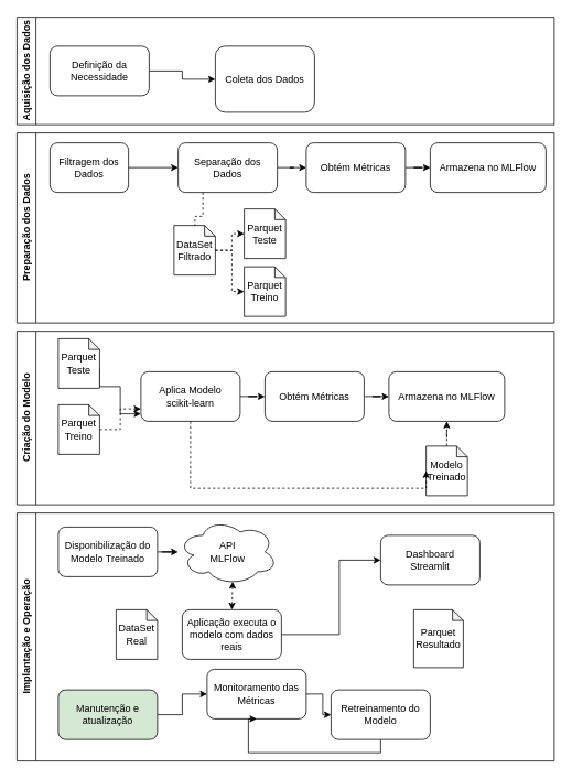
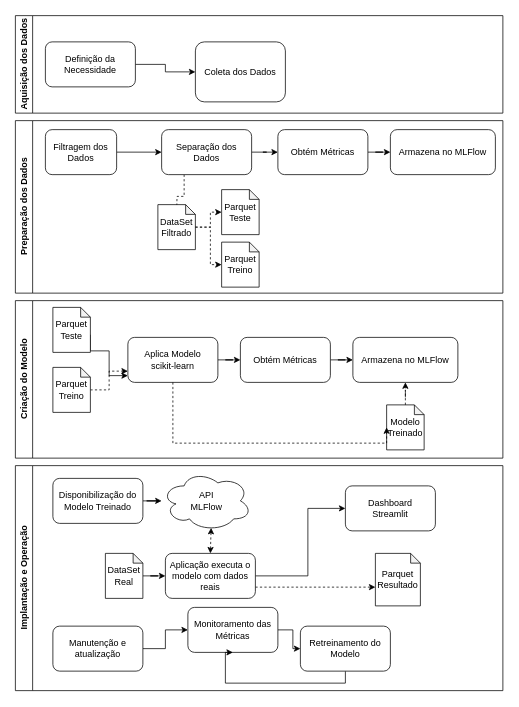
+ <mxCell id="41" value="" style="edgeStyle=orthogonalEdgeStyle;rounded=0;orthogonalLoop=1;jettySize=auto;html=1;" parent="33" source="42" target="39" edge="1"><mxGeometry relative="1" as="geometry" /></mxCell>
+ <mxCell id="38" value="" style="edgeStyle=orthogonalEdgeStyle;rounded=0;orthogonalLoop=1;jettySize=auto;html=1;dashed=1;exitX=1;exitY=0.75;exitDx=0;exitDy=0;" parent="33" source="39" target="44" edge="1"><mxGeometry relative="1" as="geometry"><Array as="points"><mxPoint x="440" y="162" /><mxPoint x="440" y="162" /></Array></mxGeometry></mxCell>
- <mxCell id="46" value="Manutenção e atualização" style="rounded=1;whiteSpace=wrap;html=1;fillColor=#d5e8d4;" parent="33" vertex="1"><mxGeometry x="50" y="214" width="120" height="60" as="geometry" /></mxCell>
+ <mxCell id="46" value="Manutenção e atualização" style="rounded=1;whiteSpace=wrap;html=1;" parent="33" vertex="1"><mxGeometry x="50" y="214" width="120" height="60" as="geometry" /></mxCell>
